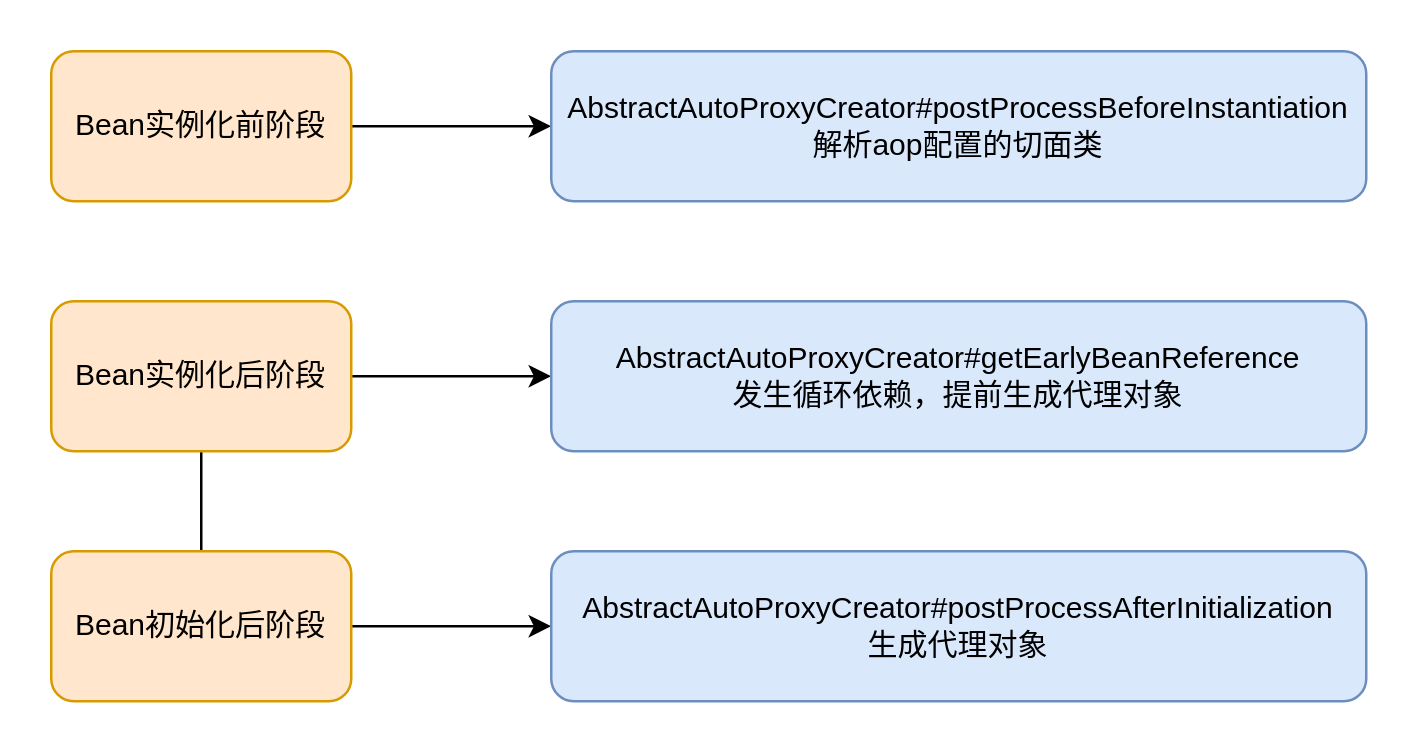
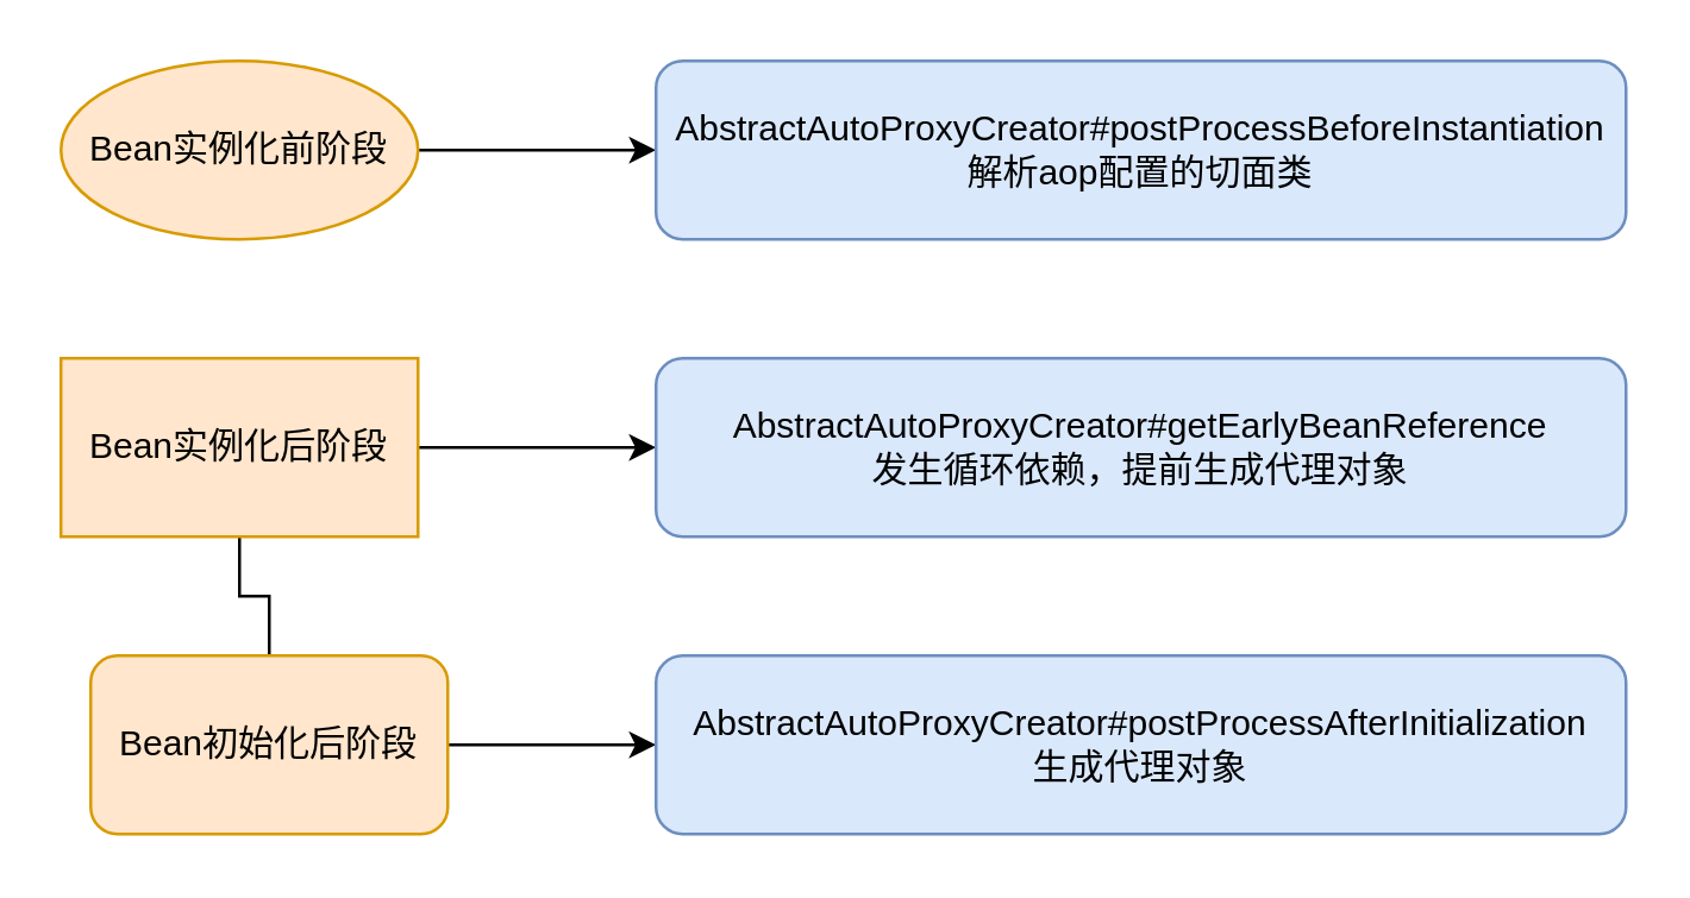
- <mxCell id="3" value="Bean实例化前阶段" style="rounded=1;whiteSpace=wrap;html=1;fillColor=#ffe6cc;strokeColor=#d79b00;" vertex="1" parent="1"><mxGeometry x="20" y="20" width="120" height="60" as="geometry" /></mxCell>
+ <mxCell id="3" value="Bean实例化前阶段" style="ellipse;whiteSpace=wrap;html=1;fillColor=#ffe6cc;strokeColor=#d79b00;" vertex="1" parent="1"><mxGeometry x="20" y="20" width="120" height="60" as="geometry" /></mxCell>
- <mxCell id="6" value="Bean实例化后阶段" style="rounded=1;whiteSpace=wrap;html=1;fillColor=#ffe6cc;strokeColor=#d79b00;" vertex="1" parent="1"><mxGeometry x="20" y="120" width="120" height="60" as="geometry" /></mxCell>
+ <mxCell id="6" value="Bean实例化后阶段" style="whiteSpace=wrap;html=1;fillColor=#ffe6cc;strokeColor=#d79b00;rounded=0;" vertex="1" parent="1"><mxGeometry x="20" y="120" width="120" height="60" as="geometry" /></mxCell>
- <mxCell id="8" value="Bean初始化后阶段" style="rounded=1;whiteSpace=wrap;html=1;fillColor=#ffe6cc;strokeColor=#d79b00;" vertex="1" parent="1"><mxGeometry x="20" y="220" width="120" height="60" as="geometry" /></mxCell>
+ <mxCell id="8" value="Bean初始化后阶段" style="rounded=1;whiteSpace=wrap;html=1;fillColor=#ffe6cc;strokeColor=#d79b00;" vertex="1" parent="1"><mxGeometry x="30" y="220" width="120" height="60" as="geometry" /></mxCell>
